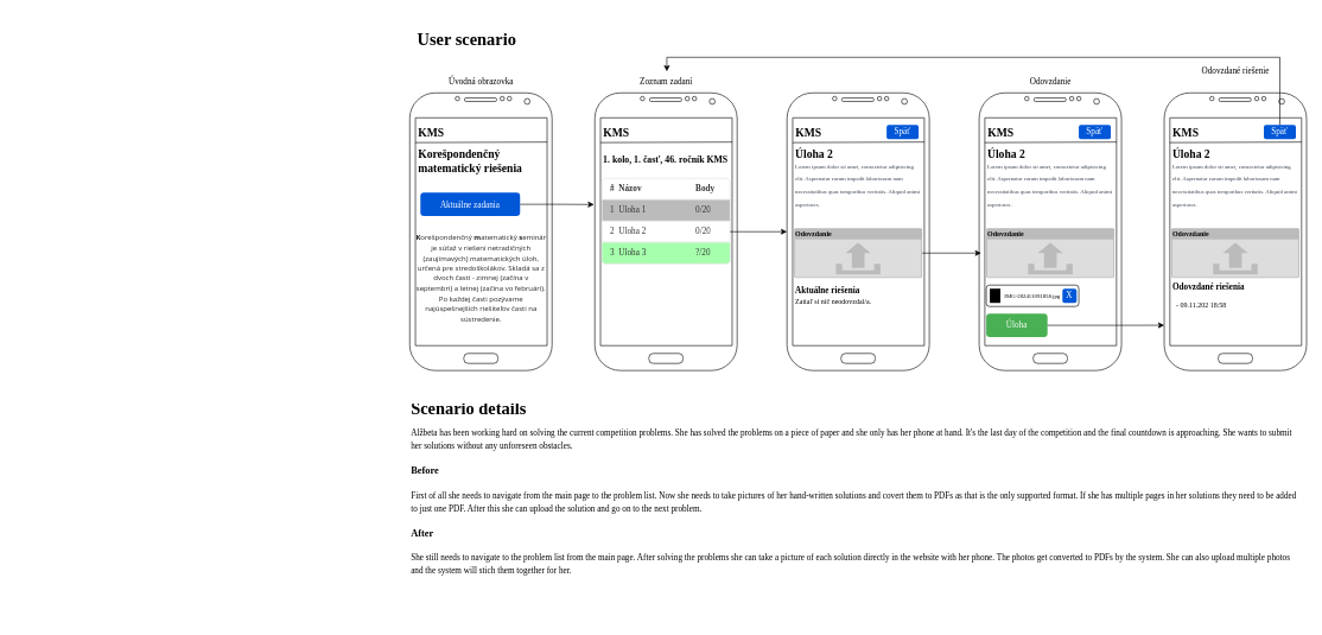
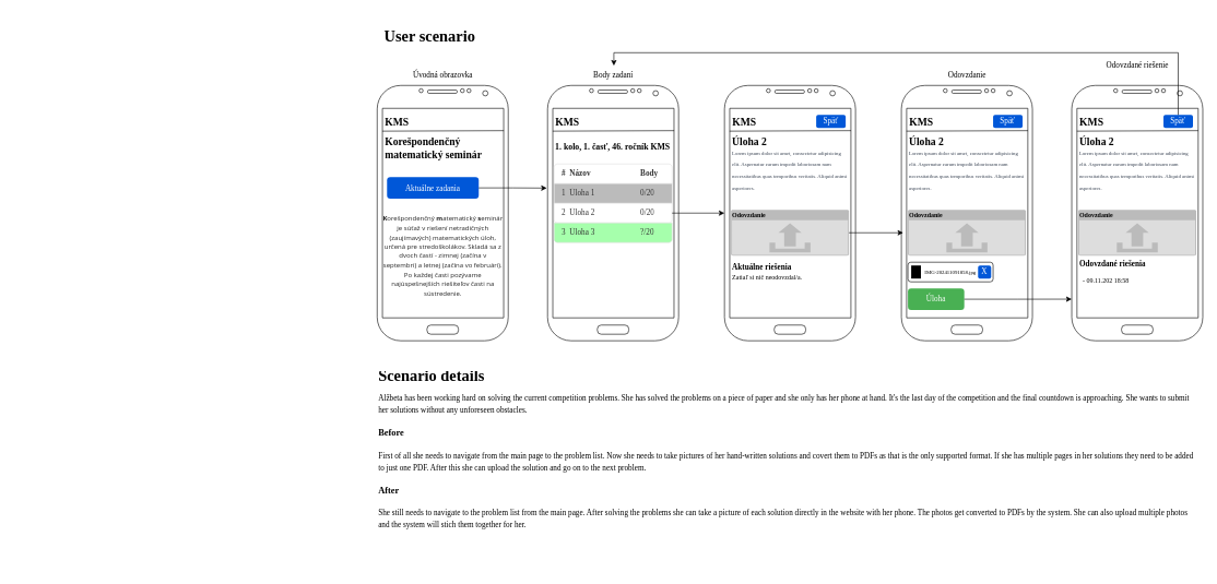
- <mxCell id="10" value="Zoznam zadaní" style="text;html=1;align=center;verticalAlign=middle;resizable=0;points=[];autosize=1;strokeColor=none;fillColor=none;fontFamily=Source Sans 3;fontSource=https%3A%2F%2Ffonts.googleapis.com%2Fcss%3Ffamily%3DSource%2BSans%2B3;" parent="1" vertex="1"><mxGeometry x="885" y="100" width="100" height="30" as="geometry" /></mxCell>
+ <mxCell id="10" value="Body zadaní" style="text;html=1;align=center;verticalAlign=middle;resizable=0;points=[];autosize=1;strokeColor=none;fillColor=none;fontFamily=Source Sans 3;fontSource=https%3A%2F%2Ffonts.googleapis.com%2Fcss%3Ffamily%3DSource%2BSans%2B3;" parent="1" vertex="1"><mxGeometry x="885" y="100" width="100" height="30" as="geometry" /></mxCell>
- <mxCell id="7" value="&lt;h1 style=&quot;margin-top: 0px; font-size: 16px;&quot;&gt;&lt;font style=&quot;font-size: 16px;&quot;&gt;Korešpondenčný matematický riešenia&lt;/font&gt;&lt;/h1&gt;" style="text;html=1;whiteSpace=wrap;overflow=hidden;rounded=0;fontFamily=Source Sans 3;fontSource=https%3A%2F%2Ffonts.googleapis.com%2Fcss%3Ffamily%3DSource%2BSans%2B3;" parent="1" vertex="1"><mxGeometry x="585" y="200" width="180" height="120" as="geometry" /></mxCell>
+ <mxCell id="7" value="&lt;h1 style=&quot;margin-top: 0px; font-size: 16px;&quot;&gt;&lt;font style=&quot;font-size: 16px;&quot;&gt;Korešpondenčný matematický seminár&lt;/font&gt;&lt;/h1&gt;" style="text;html=1;whiteSpace=wrap;overflow=hidden;rounded=0;fontFamily=Source Sans 3;fontSource=https%3A%2F%2Ffonts.googleapis.com%2Fcss%3Ffamily%3DSource%2BSans%2B3;" parent="1" vertex="1"><mxGeometry x="585" y="200" width="180" height="120" as="geometry" /></mxCell>
